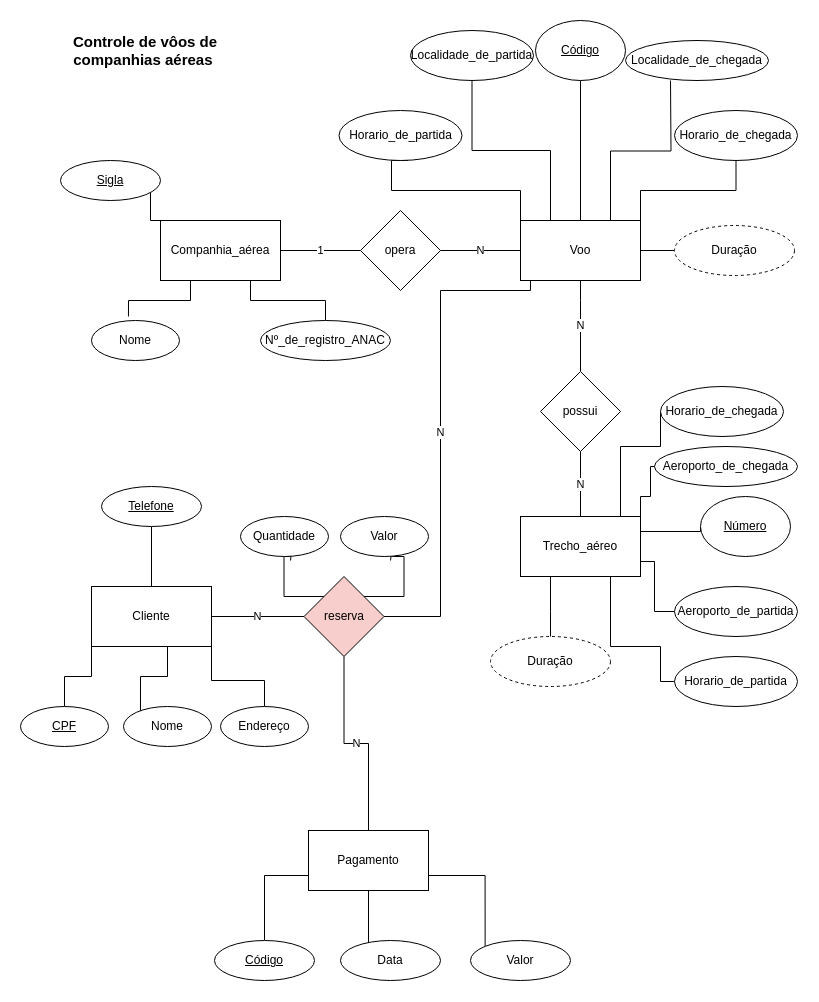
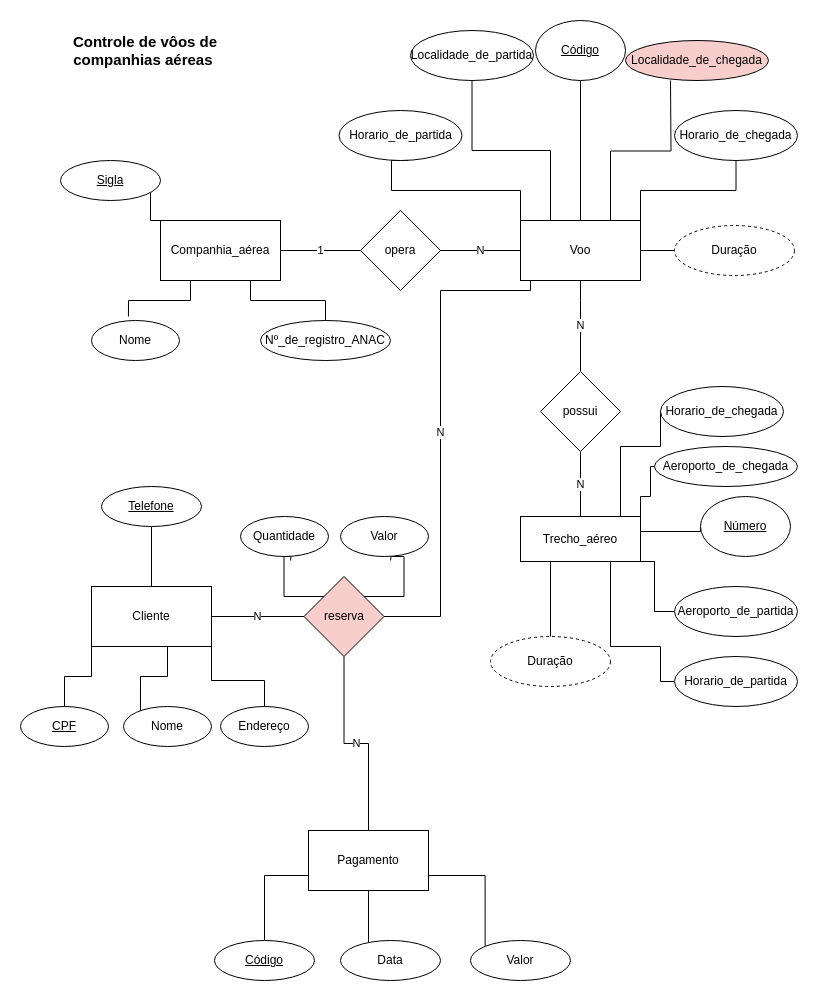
- <mxCell id="34" value="Localidade_de_chegada" style="ellipse;whiteSpace=wrap;html=1;" vertex="1" parent="1"><mxGeometry x="625" y="40" width="143" height="40" as="geometry" /></mxCell>
+ <mxCell id="34" value="Localidade_de_chegada" style="ellipse;whiteSpace=wrap;html=1;fillColor=#f8cecc;" vertex="1" parent="1"><mxGeometry x="625" y="40" width="143" height="40" as="geometry" /></mxCell>
- <mxCell id="23" value="Trecho_aéreo" style="rounded=0;whiteSpace=wrap;html=1;" vertex="1" parent="1"><mxGeometry x="520" y="516" width="120" height="60" as="geometry" /></mxCell>
+ <mxCell id="23" value="Trecho_aéreo" style="rounded=0;whiteSpace=wrap;html=1;" vertex="1" parent="1"><mxGeometry x="520" y="516" width="120" height="45" as="geometry" /></mxCell>
